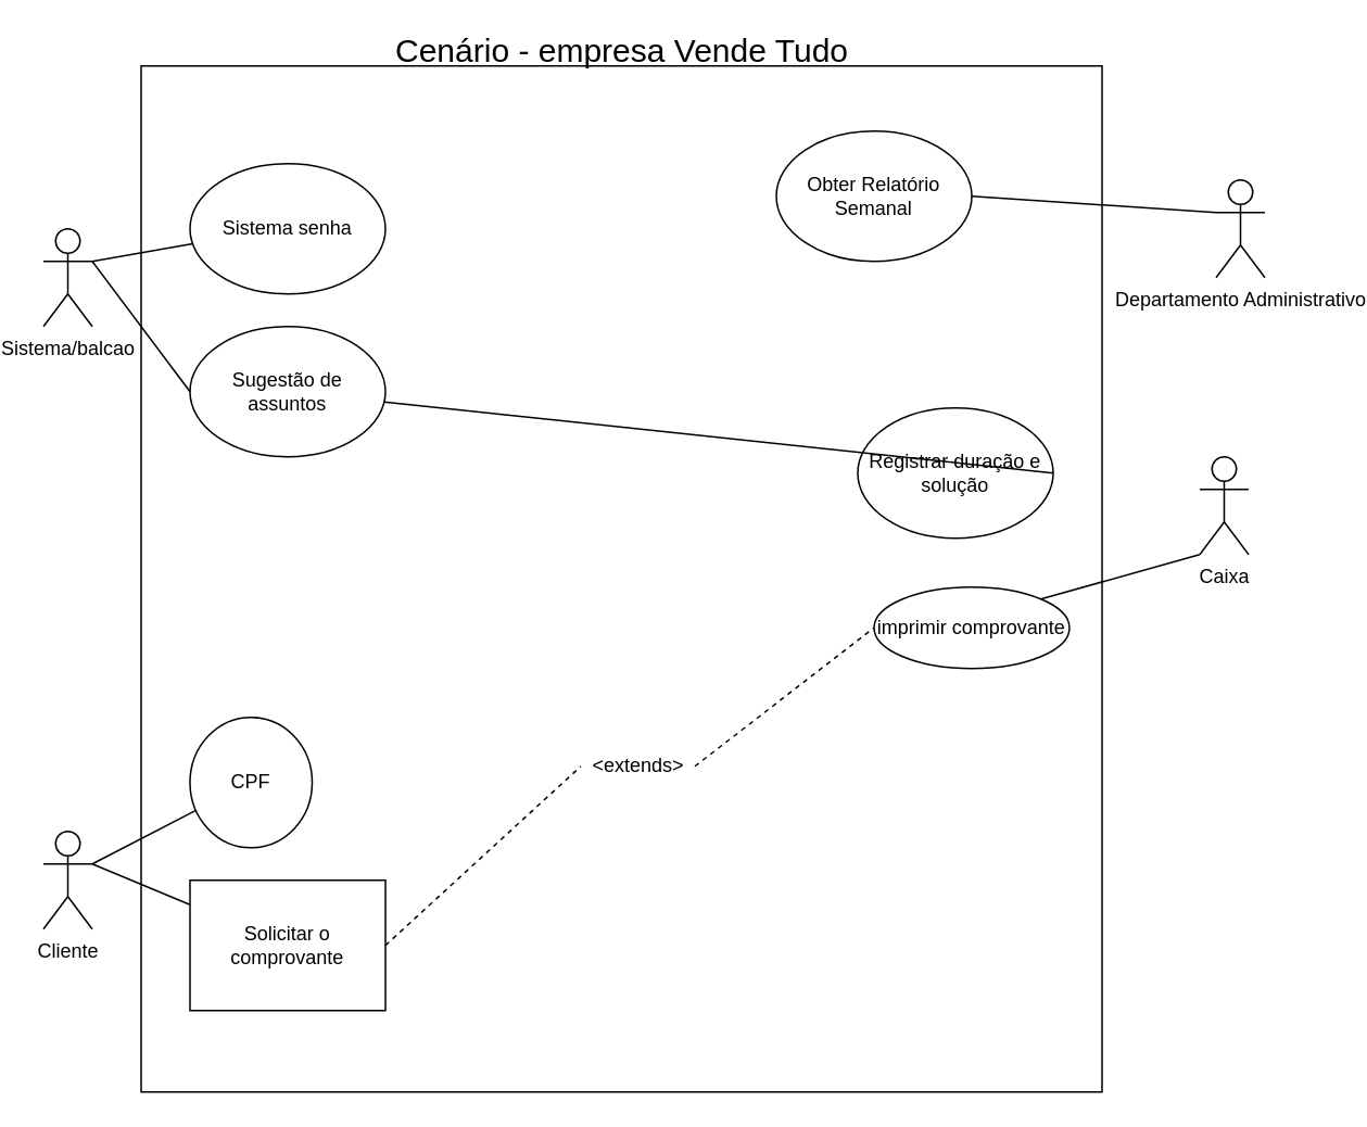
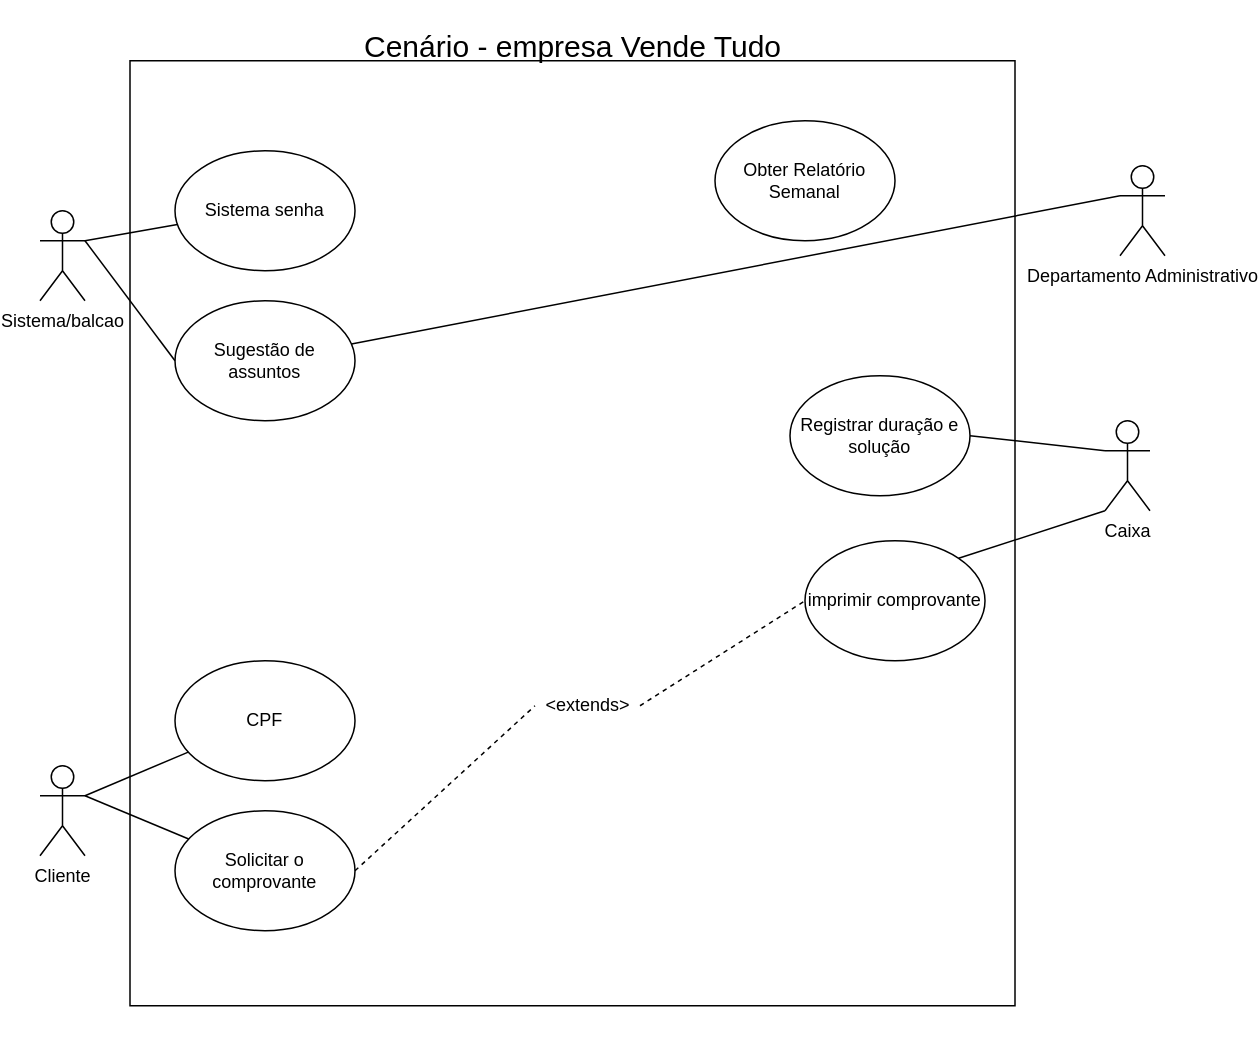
- <mxCell id="23" value="" style="endArrow=none;html=1;entryX=1;entryY=0.5;entryDx=0;entryDy=0;exitX=0;exitY=0.333;exitDx=0;exitDy=0;exitPerimeter=0;" edge="1" parent="1" source="21" target="22"><mxGeometry width="50" height="50" relative="1" as="geometry"><mxPoint x="360" y="450" as="sourcePoint" /><mxPoint x="410" y="400" as="targetPoint" /></mxGeometry></mxCell>
+ <mxCell id="23" value="" style="endArrow=none;html=1;exitX=0;exitY=0.333;exitDx=0;exitDy=0;exitPerimeter=0;" edge="1" parent="1" source="21" target="15"><mxGeometry width="50" height="50" relative="1" as="geometry"><mxPoint x="360" y="450" as="sourcePoint" /><mxPoint x="410" y="400" as="targetPoint" /></mxGeometry></mxCell>
- <mxCell id="14" value="" style="endArrow=none;html=1;exitX=1;exitY=0.5;exitDx=0;exitDy=0;" edge="1" parent="1" source="8" target="15"><mxGeometry width="50" height="50" relative="1" as="geometry"><mxPoint x="430" y="430" as="sourcePoint" /><mxPoint x="480" y="380" as="targetPoint" /></mxGeometry></mxCell>
+ <mxCell id="14" value="" style="endArrow=none;html=1;entryX=0;entryY=0.333;entryDx=0;entryDy=0;entryPerimeter=0;exitX=1;exitY=0.5;exitDx=0;exitDy=0;" edge="1" parent="1" source="8" target="7"><mxGeometry width="50" height="50" relative="1" as="geometry"><mxPoint x="430" y="430" as="sourcePoint" /><mxPoint x="480" y="380" as="targetPoint" /></mxGeometry></mxCell>
- <mxCell id="9" value="imprimir comprovante" style="ellipse;whiteSpace=wrap;html=1;" vertex="1" parent="1"><mxGeometry x="530" y="360" width="120" height="50" as="geometry" /></mxCell>
+ <mxCell id="9" value="imprimir comprovante" style="ellipse;whiteSpace=wrap;html=1;" vertex="1" parent="1"><mxGeometry x="530" y="360" width="120" height="80" as="geometry" /></mxCell>
- <mxCell id="5" value="CPF" style="ellipse;whiteSpace=wrap;html=1;" vertex="1" parent="1"><mxGeometry x="110" y="440" width="75" height="80" as="geometry" /></mxCell>
+ <mxCell id="5" value="CPF" style="ellipse;whiteSpace=wrap;html=1;" vertex="1" parent="1"><mxGeometry x="110" y="440" width="120" height="80" as="geometry" /></mxCell>
- <mxCell id="11" value="Solicitar o comprovante" style="whiteSpace=wrap;html=1;rounded=0;" vertex="1" parent="1"><mxGeometry x="110" y="540" width="120" height="80" as="geometry" /></mxCell>
+ <mxCell id="11" value="Solicitar o comprovante" style="ellipse;whiteSpace=wrap;html=1;" vertex="1" parent="1"><mxGeometry x="110" y="540" width="120" height="80" as="geometry" /></mxCell>
